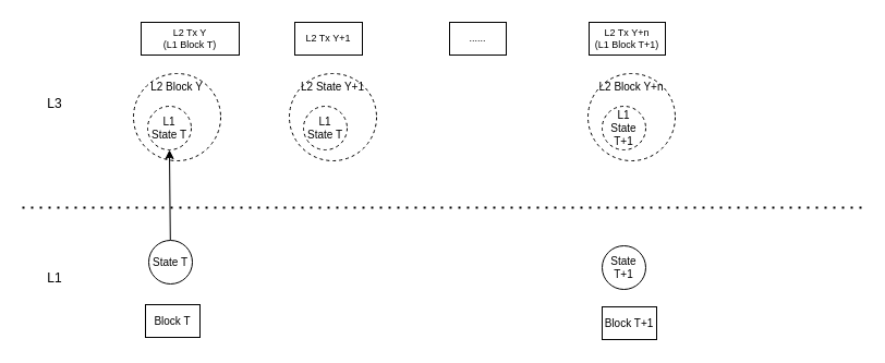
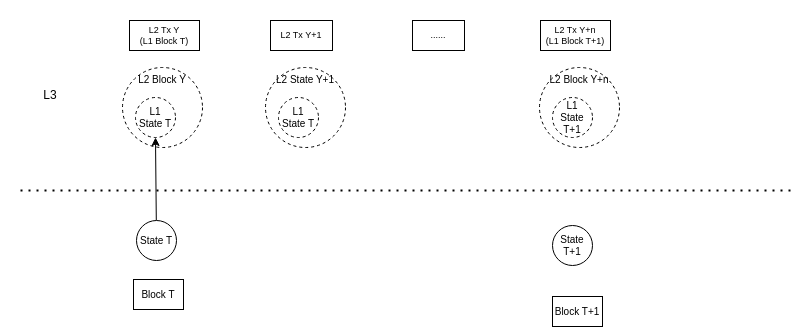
- <mxCell id="5" value="L2 Tx Y&lt;br&gt;(L1 Block T)" style="rounded=0;whiteSpace=wrap;html=1;fontSize=9;fillColor=none;" parent="1" vertex="1"><mxGeometry x="129" y="20" width="90" height="30" as="geometry" /></mxCell>
+ <mxCell id="5" value="L2 Tx Y&lt;br&gt;(L1 Block T)" style="rounded=0;whiteSpace=wrap;html=1;fontSize=9;fillColor=none;" parent="1" vertex="1"><mxGeometry x="129" y="20" width="70" height="30" as="geometry" /></mxCell>
- <mxCell id="18" value="L1" style="text;html=1;strokeColor=none;fillColor=none;align=center;verticalAlign=middle;whiteSpace=wrap;rounded=0;" parent="1" vertex="1"><mxGeometry x="20" y="240" width="60" height="30" as="geometry" /></mxCell>
- <mxCell id="9" value="Block T+1" style="rounded=0;whiteSpace=wrap;html=1;fontSize=10;fillColor=none;" parent="1" vertex="1"><mxGeometry x="552" y="281" width="50" height="30" as="geometry" /></mxCell>
+ <mxCell id="9" value="Block T+1" style="rounded=0;whiteSpace=wrap;html=1;fontSize=10;fillColor=none;" parent="1" vertex="1"><mxGeometry x="552" y="296" width="50" height="30" as="geometry" /></mxCell>
